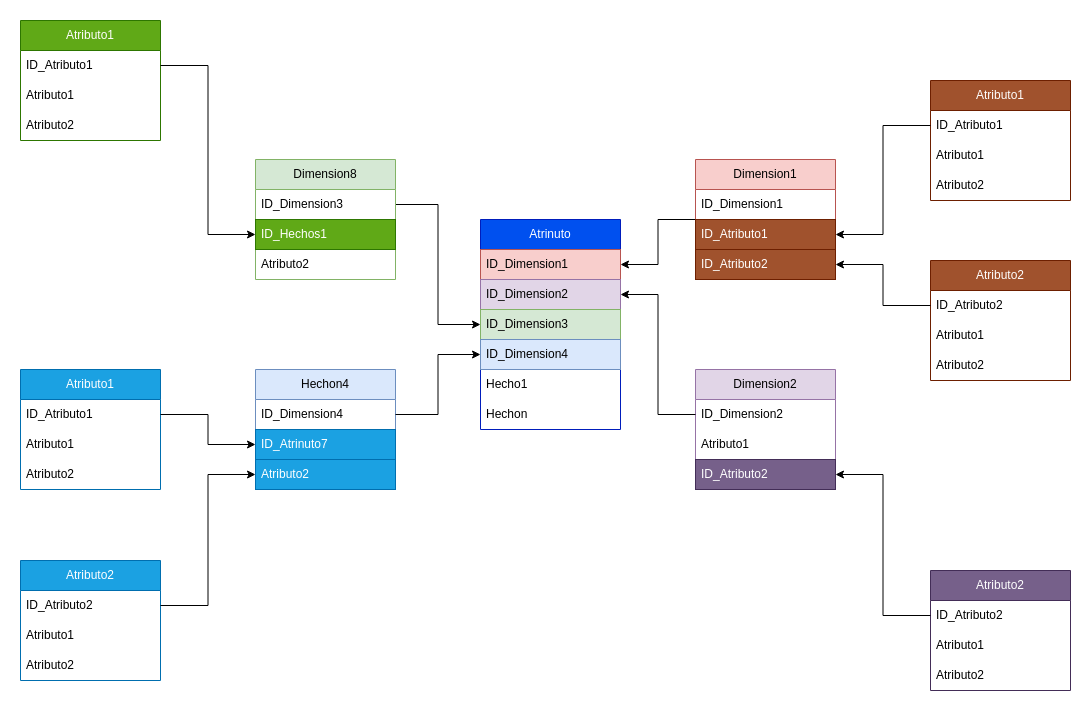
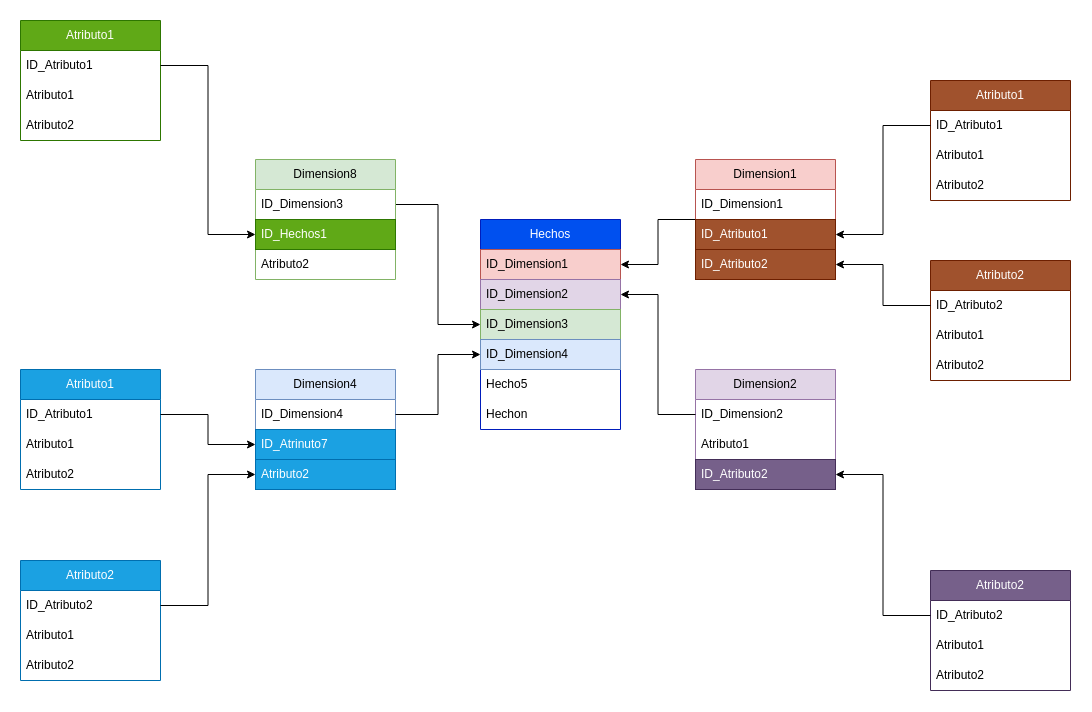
- <mxCell id="2" value="Atrinuto" style="swimlane;fontStyle=0;childLayout=stackLayout;horizontal=1;startSize=30;horizontalStack=0;resizeParent=1;resizeParentMax=0;resizeLast=0;collapsible=1;marginBottom=0;whiteSpace=wrap;html=1;fillColor=#0050ef;fontColor=#ffffff;strokeColor=#001DBC;" vertex="1" parent="1"><mxGeometry x="480" y="219" width="140" height="210" as="geometry" /></mxCell>
+ <mxCell id="2" value="Hechos" style="swimlane;fontStyle=0;childLayout=stackLayout;horizontal=1;startSize=30;horizontalStack=0;resizeParent=1;resizeParentMax=0;resizeLast=0;collapsible=1;marginBottom=0;whiteSpace=wrap;html=1;fillColor=#0050ef;fontColor=#ffffff;strokeColor=#001DBC;" vertex="1" parent="1"><mxGeometry x="480" y="219" width="140" height="210" as="geometry" /></mxCell>
- <mxCell id="23" value="Hechon4" style="swimlane;fontStyle=0;childLayout=stackLayout;horizontal=1;startSize=30;horizontalStack=0;resizeParent=1;resizeParentMax=0;resizeLast=0;collapsible=1;marginBottom=0;whiteSpace=wrap;html=1;fillColor=#dae8fc;strokeColor=#6c8ebf;" vertex="1" parent="1"><mxGeometry x="255" y="369" width="140" height="120" as="geometry" /></mxCell>
+ <mxCell id="23" value="Dimension4" style="swimlane;fontStyle=0;childLayout=stackLayout;horizontal=1;startSize=30;horizontalStack=0;resizeParent=1;resizeParentMax=0;resizeLast=0;collapsible=1;marginBottom=0;whiteSpace=wrap;html=1;fillColor=#dae8fc;strokeColor=#6c8ebf;" vertex="1" parent="1"><mxGeometry x="255" y="369" width="140" height="120" as="geometry" /></mxCell>
- <mxCell id="7" value="Hecho1" style="text;strokeColor=none;fillColor=none;align=left;verticalAlign=middle;spacingLeft=4;spacingRight=4;overflow=hidden;points=[[0,0.5],[1,0.5]];portConstraint=eastwest;rotatable=0;whiteSpace=wrap;html=1;" vertex="1" parent="2"><mxGeometry y="150" width="140" height="30" as="geometry" /></mxCell>
+ <mxCell id="7" value="Hecho5" style="text;strokeColor=none;fillColor=none;align=left;verticalAlign=middle;spacingLeft=4;spacingRight=4;overflow=hidden;points=[[0,0.5],[1,0.5]];portConstraint=eastwest;rotatable=0;whiteSpace=wrap;html=1;" vertex="1" parent="2"><mxGeometry y="150" width="140" height="30" as="geometry" /></mxCell>
